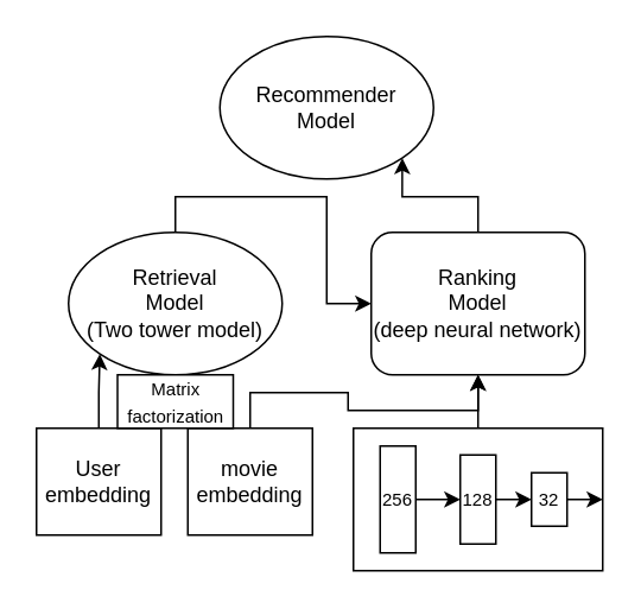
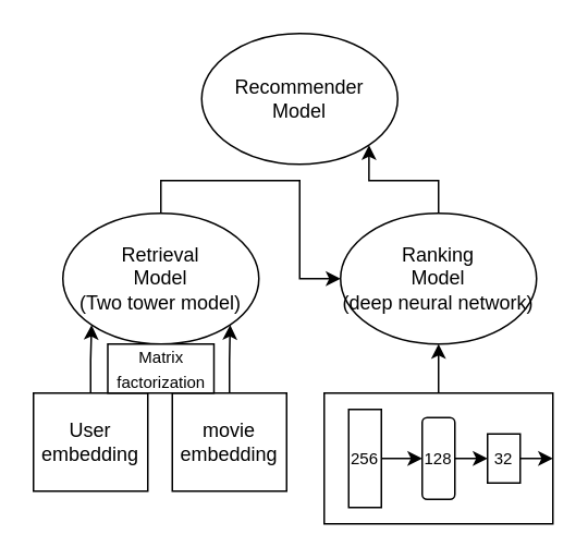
- <mxCell id="8" value="Ranking&lt;br&gt;Model&lt;br&gt;(deep neural network)" style="whiteSpace=wrap;html=1;rounded=1;" vertex="1" parent="1"><mxGeometry x="208" y="130" width="120" height="80" as="geometry" /></mxCell>
+ <mxCell id="8" value="Ranking&lt;br&gt;Model&lt;br&gt;(deep neural network)" style="ellipse;whiteSpace=wrap;html=1;" vertex="1" parent="1"><mxGeometry x="208" y="130" width="120" height="80" as="geometry" /></mxCell>
- <mxCell id="6" style="edgeStyle=orthogonalEdgeStyle;rounded=0;orthogonalLoop=1;jettySize=auto;html=1;exitX=0.5;exitY=0;exitDx=0;exitDy=0;" edge="1" parent="1" source="10" target="8"><mxGeometry relative="1" as="geometry"><mxPoint x="168" y="200" as="targetPoint" /></mxGeometry></mxCell>
+ <mxCell id="6" style="edgeStyle=orthogonalEdgeStyle;rounded=0;orthogonalLoop=1;jettySize=auto;html=1;exitX=0.5;exitY=0;exitDx=0;exitDy=0;entryX=1;entryY=1;entryDx=0;entryDy=0;" edge="1" parent="1" source="10" target="7"><mxGeometry relative="1" as="geometry"><mxPoint x="168" y="200" as="targetPoint" /></mxGeometry></mxCell>
- <mxCell id="14" value="&lt;font size=&quot;1&quot;&gt;128&lt;/font&gt;" style="rounded=0;whiteSpace=wrap;html=1;" vertex="1" parent="1"><mxGeometry x="258" y="255" width="20" height="50" as="geometry" /></mxCell>
+ <mxCell id="14" value="&lt;font size=&quot;1&quot;&gt;128&lt;/font&gt;" style="whiteSpace=wrap;html=1;rounded=1;" vertex="1" parent="1"><mxGeometry x="258" y="255" width="20" height="50" as="geometry" /></mxCell>
